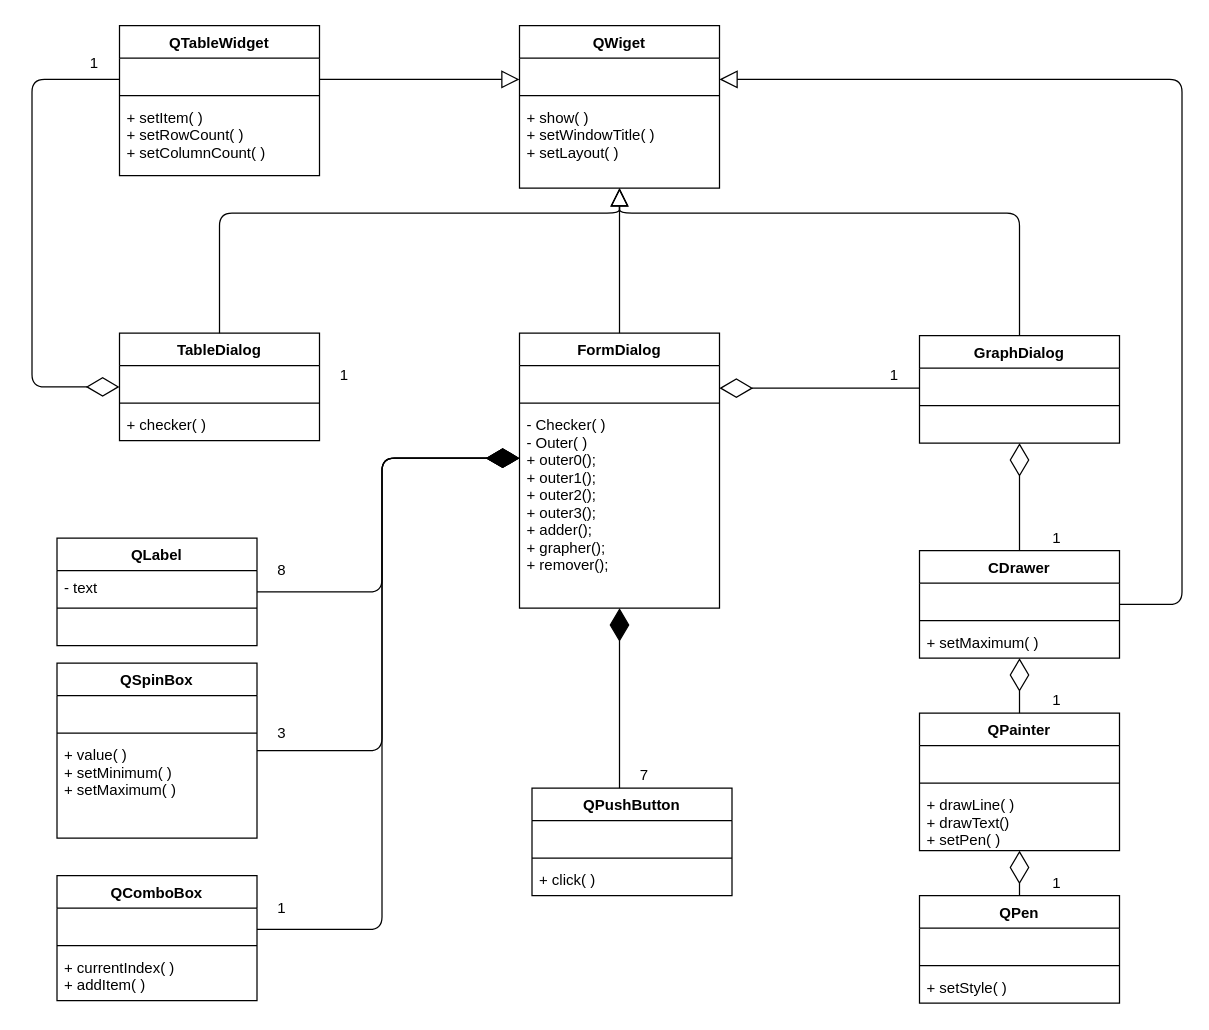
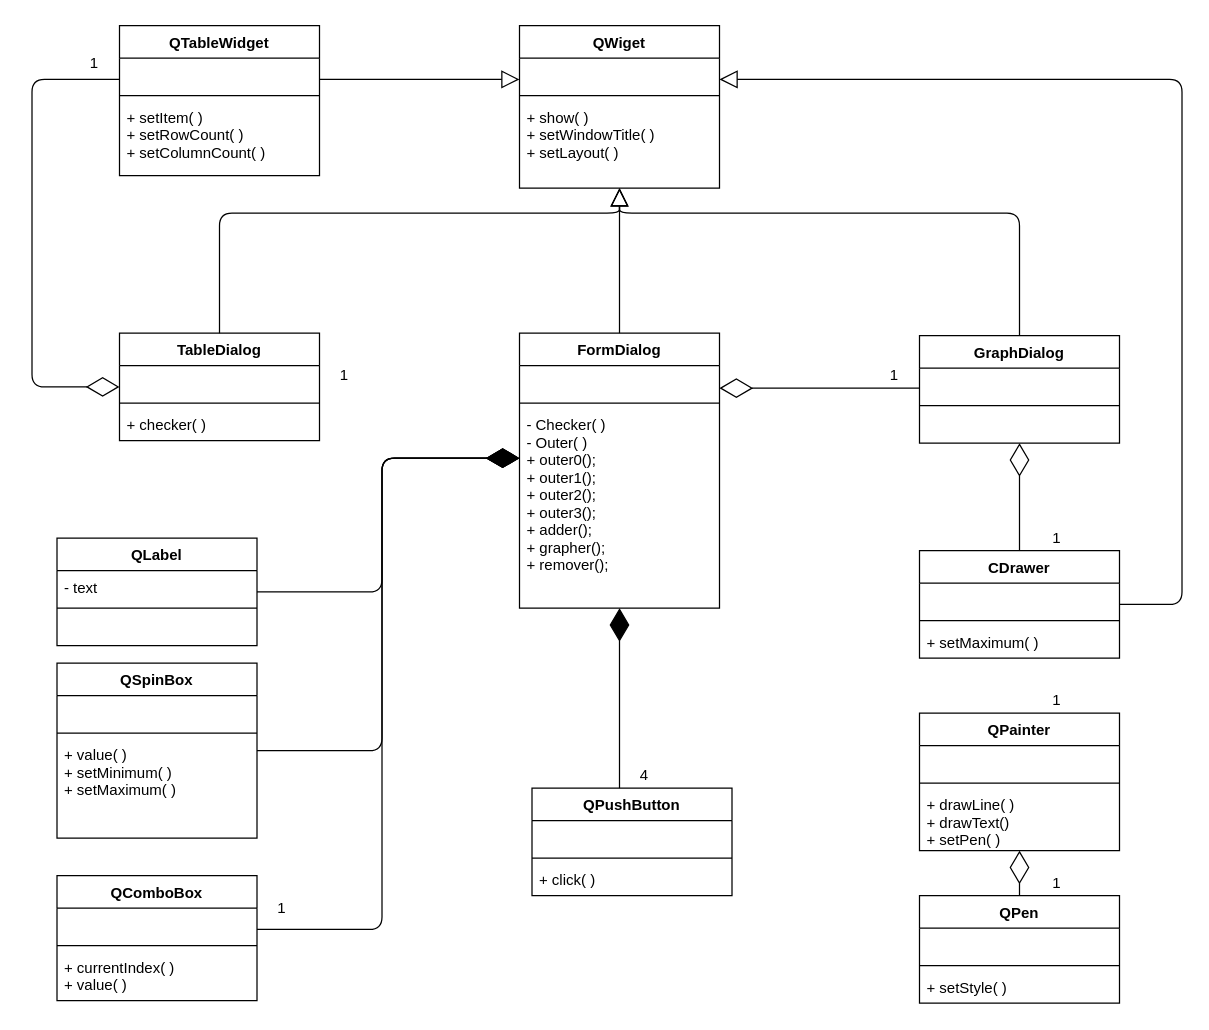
- <mxCell id="64" value="8" style="text;html=1;strokeColor=none;fillColor=none;align=center;verticalAlign=middle;whiteSpace=wrap;rounded=0;" vertex="1" parent="1"><mxGeometry x="200" y="446" width="40" height="20" as="geometry" /></mxCell>
- <mxCell id="37" value="" style="endArrow=diamondThin;endFill=0;endSize=24;html=1;edgeStyle=orthogonalEdgeStyle;" edge="1" parent="1" source="22" target="18"><mxGeometry width="160" relative="1" as="geometry"><mxPoint x="600" y="500" as="sourcePoint" /><mxPoint x="820" y="364" as="targetPoint" /><Array as="points" /></mxGeometry></mxCell>
- <mxCell id="65" value="3" style="text;html=1;strokeColor=none;fillColor=none;align=center;verticalAlign=middle;whiteSpace=wrap;rounded=0;" vertex="1" parent="1"><mxGeometry x="200" y="576" width="40" height="20" as="geometry" /></mxCell>
- <mxCell id="67" value="7" style="text;html=1;strokeColor=none;fillColor=none;align=center;verticalAlign=middle;whiteSpace=wrap;rounded=0;" vertex="1" parent="1"><mxGeometry x="490" y="610" width="40" height="20" as="geometry" /></mxCell>
+ <mxCell id="67" value="4" style="text;html=1;strokeColor=none;fillColor=none;align=center;verticalAlign=middle;whiteSpace=wrap;rounded=0;" vertex="1" parent="1"><mxGeometry x="490" y="610" width="40" height="20" as="geometry" /></mxCell>
- <mxCell id="51" value="+ currentIndex( )&#10;+ addItem( )" style="text;strokeColor=none;fillColor=none;align=left;verticalAlign=top;spacingLeft=4;spacingRight=4;overflow=hidden;rotatable=0;points=[[0,0.5],[1,0.5]];portConstraint=eastwest;" vertex="1" parent="48"><mxGeometry y="60" width="160" height="40" as="geometry" /></mxCell>
+ <mxCell id="51" value="+ currentIndex( )&#10;+ value( )" style="text;strokeColor=none;fillColor=none;align=left;verticalAlign=top;spacingLeft=4;spacingRight=4;overflow=hidden;rotatable=0;points=[[0,0.5],[1,0.5]];portConstraint=eastwest;" vertex="1" parent="48"><mxGeometry y="60" width="160" height="40" as="geometry" /></mxCell>
